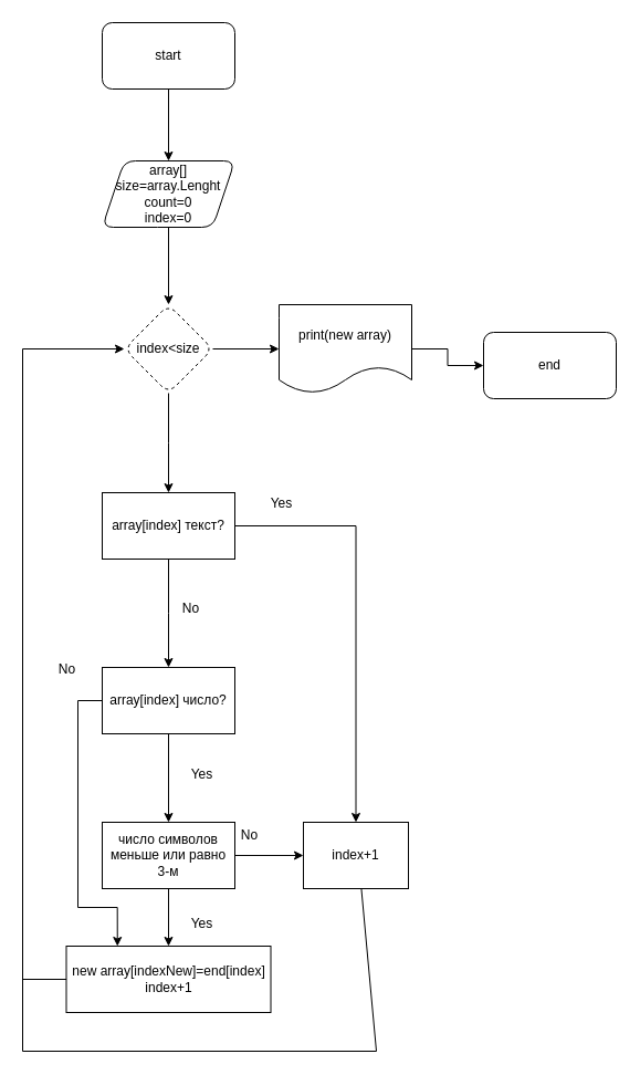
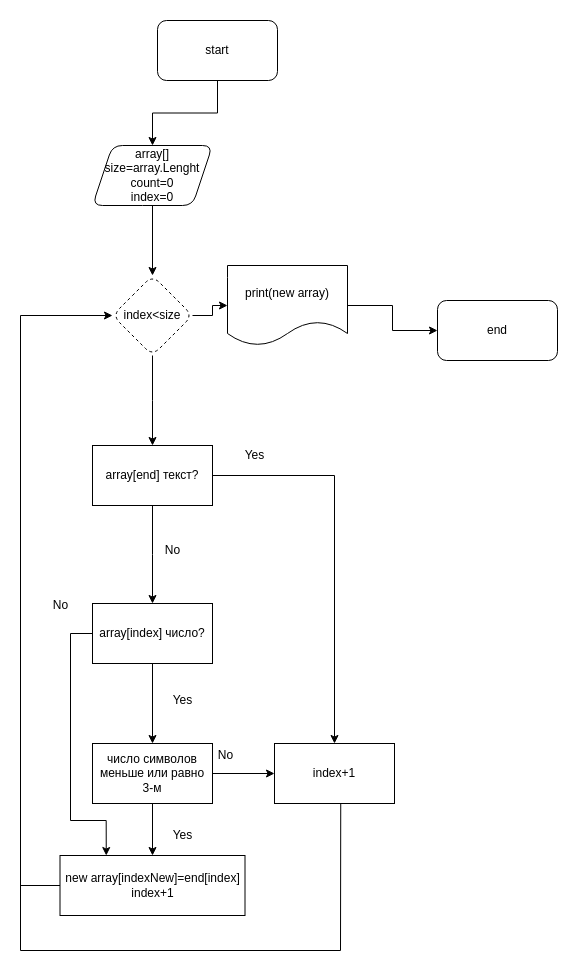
- <mxCell id="3" value="start" style="rounded=1;whiteSpace=wrap;html=1;" vertex="1" parent="1"><mxGeometry x="92" y="20" width="120" height="60" as="geometry" /></mxCell>
+ <mxCell id="3" value="start" style="rounded=1;whiteSpace=wrap;html=1;" vertex="1" parent="1"><mxGeometry x="157" y="20" width="120" height="60" as="geometry" /></mxCell>
- <mxCell id="10" value="print(new array)" style="shape=document;whiteSpace=wrap;html=1;boundedLbl=1;rounded=1;" vertex="1" parent="1"><mxGeometry x="252" y="275" width="120" height="80" as="geometry" /></mxCell>
+ <mxCell id="10" value="print(new array)" style="shape=document;whiteSpace=wrap;html=1;boundedLbl=1;rounded=1;" vertex="1" parent="1"><mxGeometry x="227" y="265" width="120" height="80" as="geometry" /></mxCell>
- <mxCell id="14" value="array[index] текст?" style="rounded=0;whiteSpace=wrap;html=1;" vertex="1" parent="1"><mxGeometry x="92" y="445" width="120" height="60" as="geometry" /></mxCell>
+ <mxCell id="14" value="array[end] текст?" style="rounded=0;whiteSpace=wrap;html=1;" vertex="1" parent="1"><mxGeometry x="92" y="445" width="120" height="60" as="geometry" /></mxCell>
- <mxCell id="25" value="index+1" style="whiteSpace=wrap;html=1;rounded=0;" vertex="1" parent="1"><mxGeometry x="274" y="743" width="95" height="60" as="geometry" /></mxCell>
+ <mxCell id="25" value="index+1" style="whiteSpace=wrap;html=1;rounded=0;" vertex="1" parent="1"><mxGeometry x="274" y="743" width="120" height="60" as="geometry" /></mxCell>
